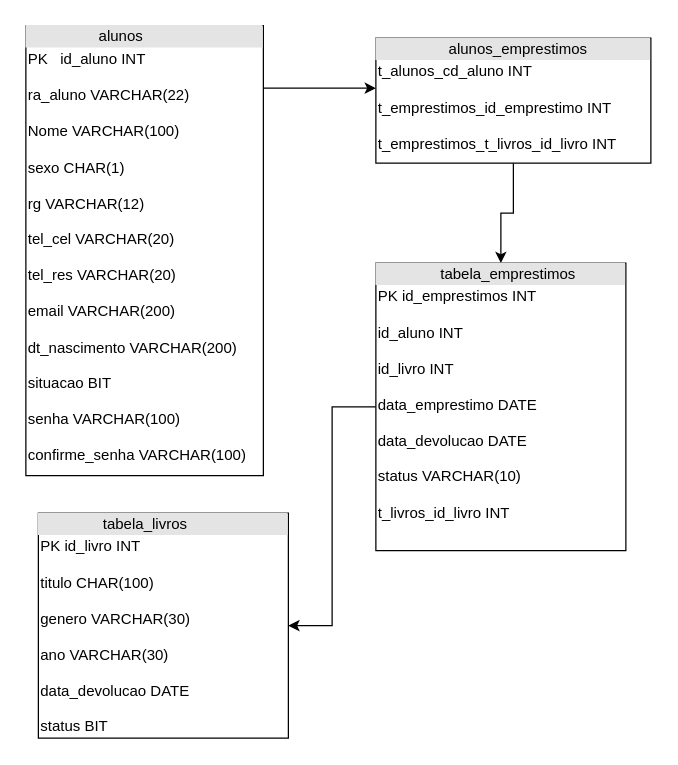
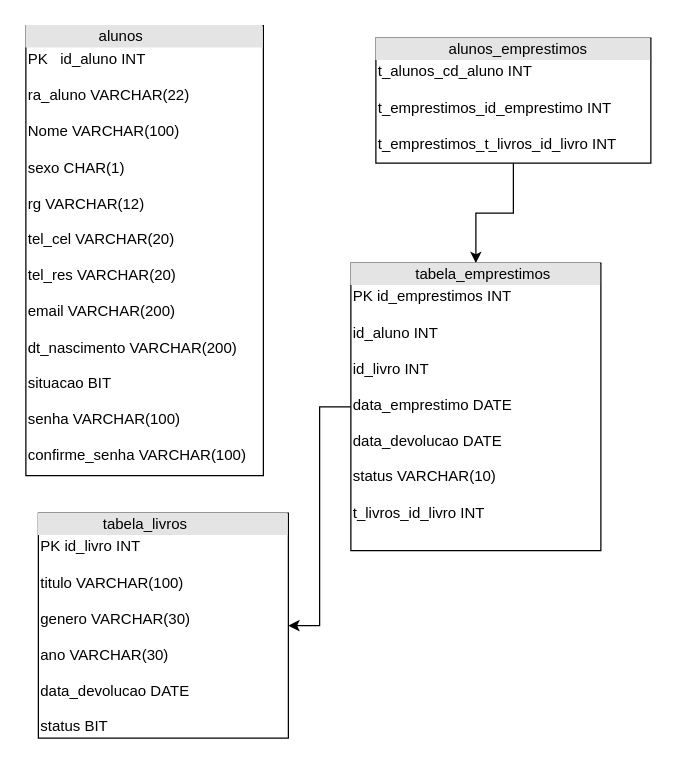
- <mxCell id="2" value="" style="edgeStyle=orthogonalEdgeStyle;rounded=0;orthogonalLoop=1;jettySize=auto;html=1;" edge="1" parent="1" source="3" target="5"><mxGeometry relative="1" as="geometry"><Array as="points"><mxPoint x="240" y="70" /><mxPoint x="240" y="70" /></Array></mxGeometry></mxCell>
- <mxCell id="7" value="&lt;div style=&quot;box-sizing: border-box ; width: 100% ; background: #e4e4e4 ; padding: 2px&quot;&gt;&amp;nbsp; &amp;nbsp; &amp;nbsp; &amp;nbsp; &amp;nbsp; &amp;nbsp; &amp;nbsp; &amp;nbsp;tabela_emprestimos&lt;/div&gt;&lt;table style=&quot;width: 100% ; font-size: 1em&quot; cellpadding=&quot;2&quot; cellspacing=&quot;0&quot;&gt;&lt;tbody&gt;&lt;tr&gt;&lt;td&gt;PK id_emprestimos INT&lt;br&gt;&lt;br&gt;id_aluno INT&lt;br&gt;&lt;br&gt;id_livro INT&lt;br&gt;&lt;br&gt;data_emprestimo DATE&lt;br&gt;&lt;br&gt;data_devolucao DATE&lt;br&gt;&lt;br&gt;status VARCHAR(10)&lt;br&gt;&lt;br&gt;t_livros_id_livro INT&amp;nbsp;&lt;br&gt;&lt;br&gt;&lt;br&gt;&lt;br&gt;&lt;br&gt;&lt;br&gt;&lt;br&gt;&lt;br&gt;&lt;/td&gt;&lt;td&gt;&lt;/td&gt;&lt;/tr&gt;&lt;/tbody&gt;&lt;/table&gt;" style="verticalAlign=top;align=left;overflow=fill;html=1;" vertex="1" parent="1"><mxGeometry x="300" y="210" width="200" height="230" as="geometry" /></mxCell>
+ <mxCell id="7" value="&lt;div style=&quot;box-sizing: border-box ; width: 100% ; background: #e4e4e4 ; padding: 2px&quot;&gt;&amp;nbsp; &amp;nbsp; &amp;nbsp; &amp;nbsp; &amp;nbsp; &amp;nbsp; &amp;nbsp; &amp;nbsp;tabela_emprestimos&lt;/div&gt;&lt;table style=&quot;width: 100% ; font-size: 1em&quot; cellpadding=&quot;2&quot; cellspacing=&quot;0&quot;&gt;&lt;tbody&gt;&lt;tr&gt;&lt;td&gt;PK id_emprestimos INT&lt;br&gt;&lt;br&gt;id_aluno INT&lt;br&gt;&lt;br&gt;id_livro INT&lt;br&gt;&lt;br&gt;data_emprestimo DATE&lt;br&gt;&lt;br&gt;data_devolucao DATE&lt;br&gt;&lt;br&gt;status VARCHAR(10)&lt;br&gt;&lt;br&gt;t_livros_id_livro INT&amp;nbsp;&lt;br&gt;&lt;br&gt;&lt;br&gt;&lt;br&gt;&lt;br&gt;&lt;br&gt;&lt;br&gt;&lt;br&gt;&lt;/td&gt;&lt;td&gt;&lt;/td&gt;&lt;/tr&gt;&lt;/tbody&gt;&lt;/table&gt;" style="verticalAlign=top;align=left;overflow=fill;html=1;" vertex="1" parent="1"><mxGeometry x="280" y="210" width="200" height="230" as="geometry" /></mxCell>
- <mxCell id="8" value="&lt;div style=&quot;box-sizing: border-box ; width: 100% ; background: #e4e4e4 ; padding: 2px&quot;&gt;&amp;nbsp; &amp;nbsp; &amp;nbsp; &amp;nbsp; &amp;nbsp; &amp;nbsp; &amp;nbsp; &amp;nbsp;tabela_livros&lt;/div&gt;&lt;table style=&quot;width: 100% ; font-size: 1em&quot; cellpadding=&quot;2&quot; cellspacing=&quot;0&quot;&gt;&lt;tbody&gt;&lt;tr&gt;&lt;td&gt;PK id_livro INT&lt;br&gt;&lt;br&gt;titulo CHAR(100)&lt;br&gt;&lt;br&gt;genero VARCHAR(30)&lt;br&gt;&lt;br&gt;ano VARCHAR(30)&lt;br&gt;&lt;br&gt;data_devolucao DATE&lt;br&gt;&lt;br&gt;status BIT&lt;br&gt;&lt;br&gt;&lt;br&gt;&lt;br&gt;&lt;br&gt;&lt;br&gt;&lt;br&gt;&lt;br&gt;&lt;br&gt;&lt;br&gt;&lt;/td&gt;&lt;td&gt;&lt;/td&gt;&lt;/tr&gt;&lt;/tbody&gt;&lt;/table&gt;" style="verticalAlign=top;align=left;overflow=fill;html=1;" vertex="1" parent="1"><mxGeometry x="30" y="410" width="200" height="180" as="geometry" /></mxCell>
+ <mxCell id="8" value="&lt;div style=&quot;box-sizing: border-box ; width: 100% ; background: #e4e4e4 ; padding: 2px&quot;&gt;&amp;nbsp; &amp;nbsp; &amp;nbsp; &amp;nbsp; &amp;nbsp; &amp;nbsp; &amp;nbsp; &amp;nbsp;tabela_livros&lt;/div&gt;&lt;table style=&quot;width: 100% ; font-size: 1em&quot; cellpadding=&quot;2&quot; cellspacing=&quot;0&quot;&gt;&lt;tbody&gt;&lt;tr&gt;&lt;td&gt;PK id_livro INT&lt;br&gt;&lt;br&gt;titulo VARCHAR(100)&lt;br&gt;&lt;br&gt;genero VARCHAR(30)&lt;br&gt;&lt;br&gt;ano VARCHAR(30)&lt;br&gt;&lt;br&gt;data_devolucao DATE&lt;br&gt;&lt;br&gt;status BIT&lt;br&gt;&lt;br&gt;&lt;br&gt;&lt;br&gt;&lt;br&gt;&lt;br&gt;&lt;br&gt;&lt;br&gt;&lt;br&gt;&lt;br&gt;&lt;/td&gt;&lt;td&gt;&lt;/td&gt;&lt;/tr&gt;&lt;/tbody&gt;&lt;/table&gt;" style="verticalAlign=top;align=left;overflow=fill;html=1;" vertex="1" parent="1"><mxGeometry x="30" y="410" width="200" height="180" as="geometry" /></mxCell>
